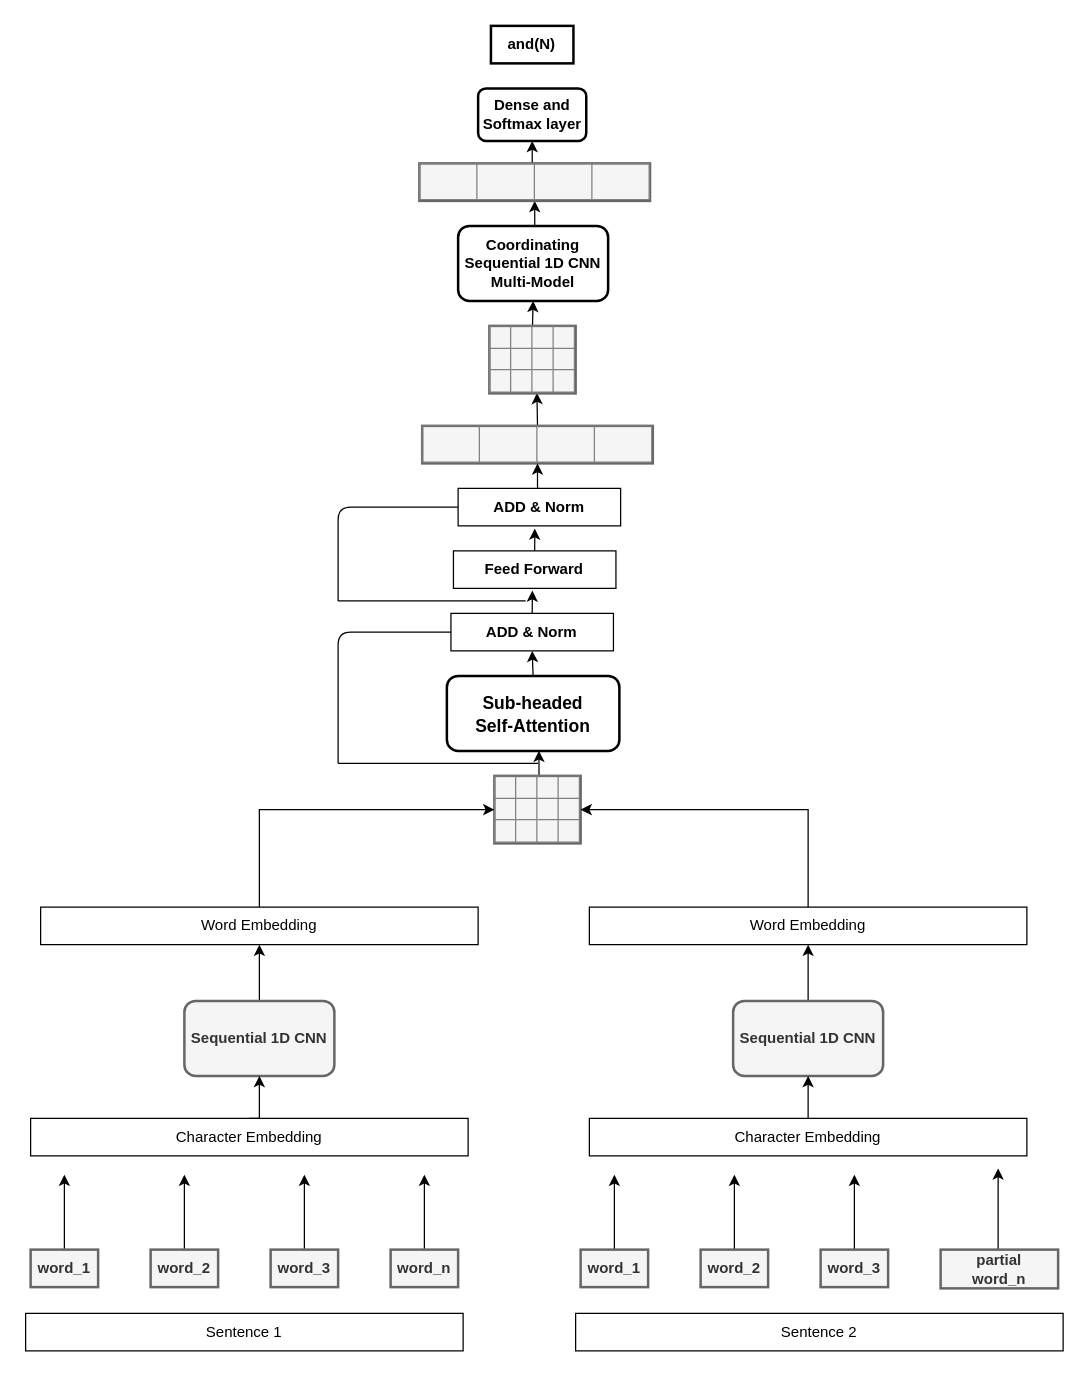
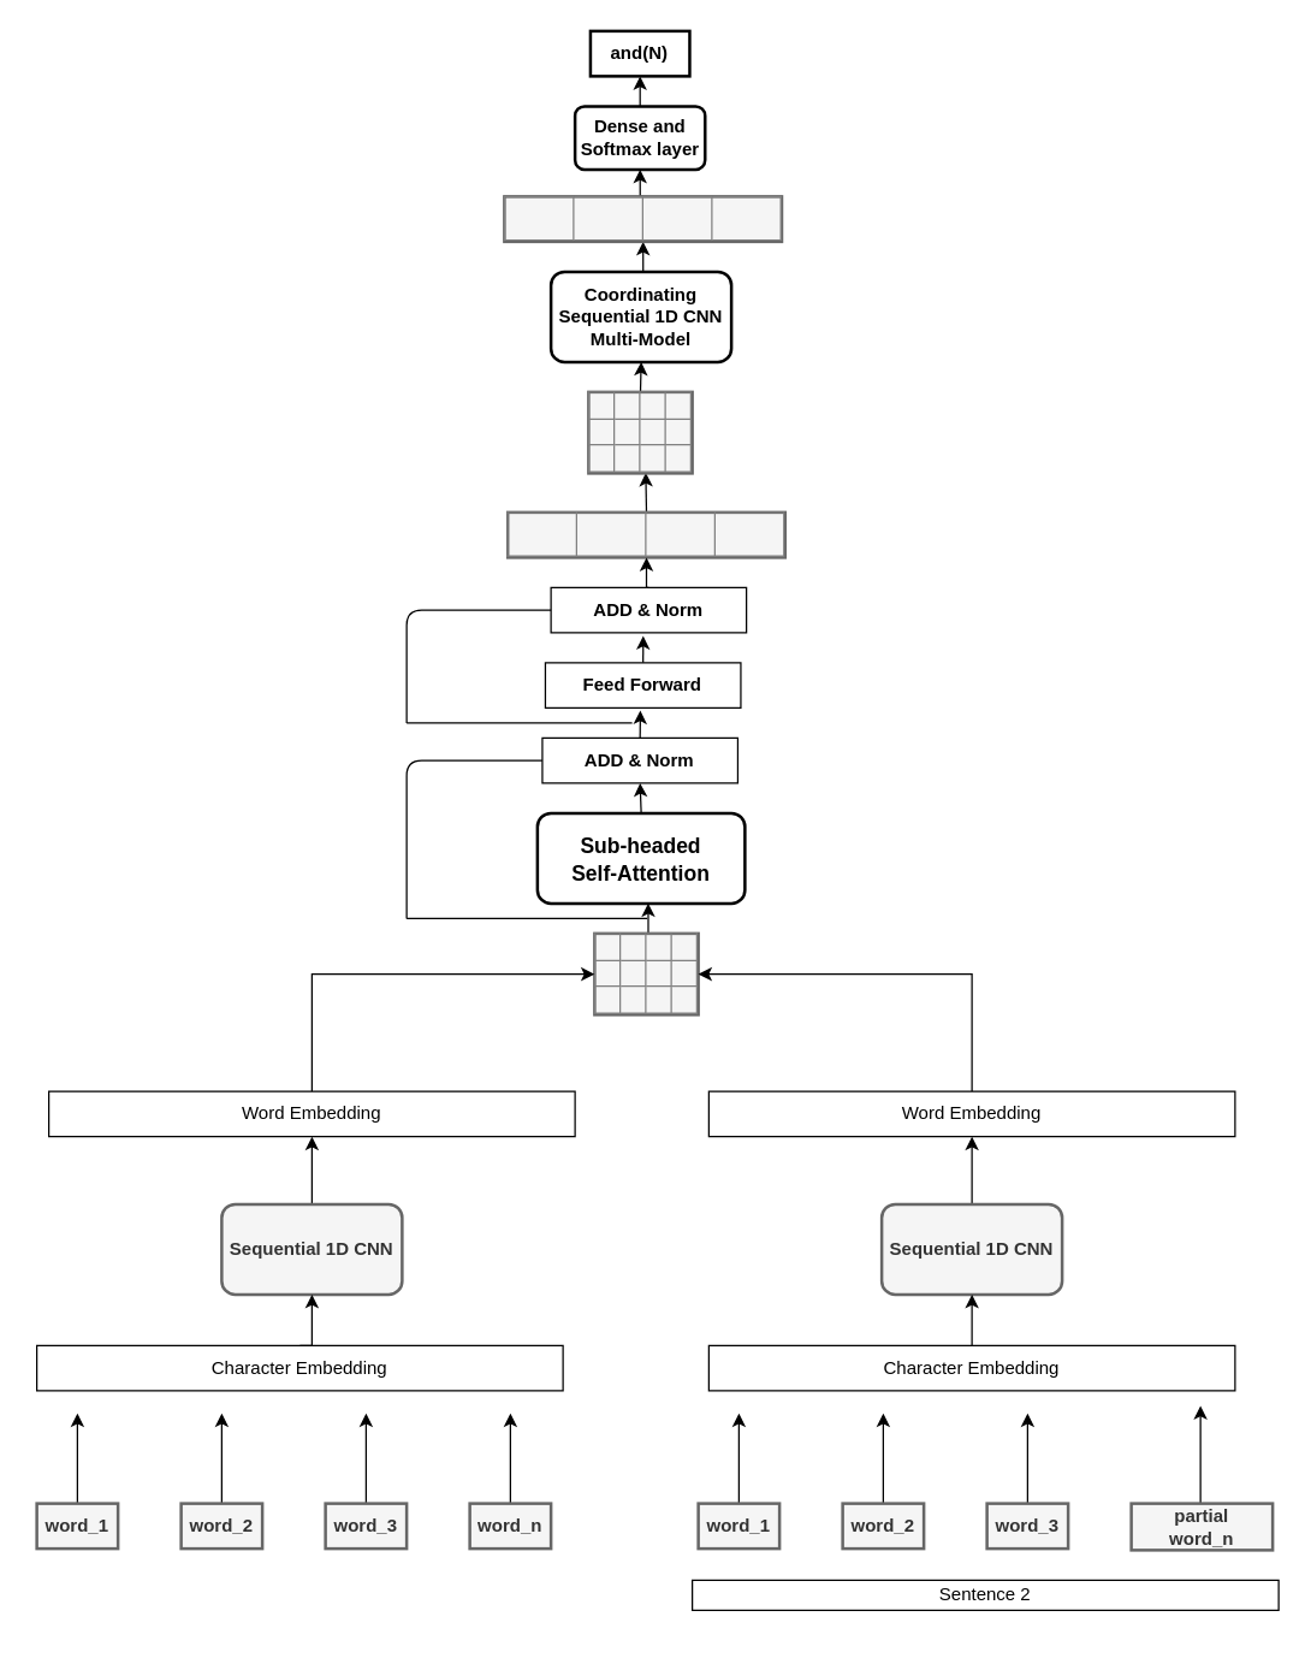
+ <mxCell id="28" style="edgeStyle=orthogonalEdgeStyle;rounded=0;orthogonalLoop=1;jettySize=auto;html=1;exitX=0.5;exitY=0;exitDx=0;exitDy=0;entryX=0.5;entryY=1;entryDx=0;entryDy=0;" parent="1" source="29" target="30" edge="1"><mxGeometry relative="1" as="geometry" /></mxCell>
- <mxCell id="33" value="Sentence 1" style="rounded=0;whiteSpace=wrap;html=1;" parent="1" vertex="1"><mxGeometry x="20" y="1050" width="350" height="30" as="geometry" /></mxCell>
- <mxCell id="34" value="Sentence 2" style="rounded=0;whiteSpace=wrap;html=1;" parent="1" vertex="1"><mxGeometry x="460" y="1050" width="390" height="30" as="geometry" /></mxCell>
+ <mxCell id="34" value="Sentence 2" style="rounded=0;whiteSpace=wrap;html=1;" parent="1" vertex="1"><mxGeometry x="460" y="1050" width="390" height="20" as="geometry" /></mxCell>
